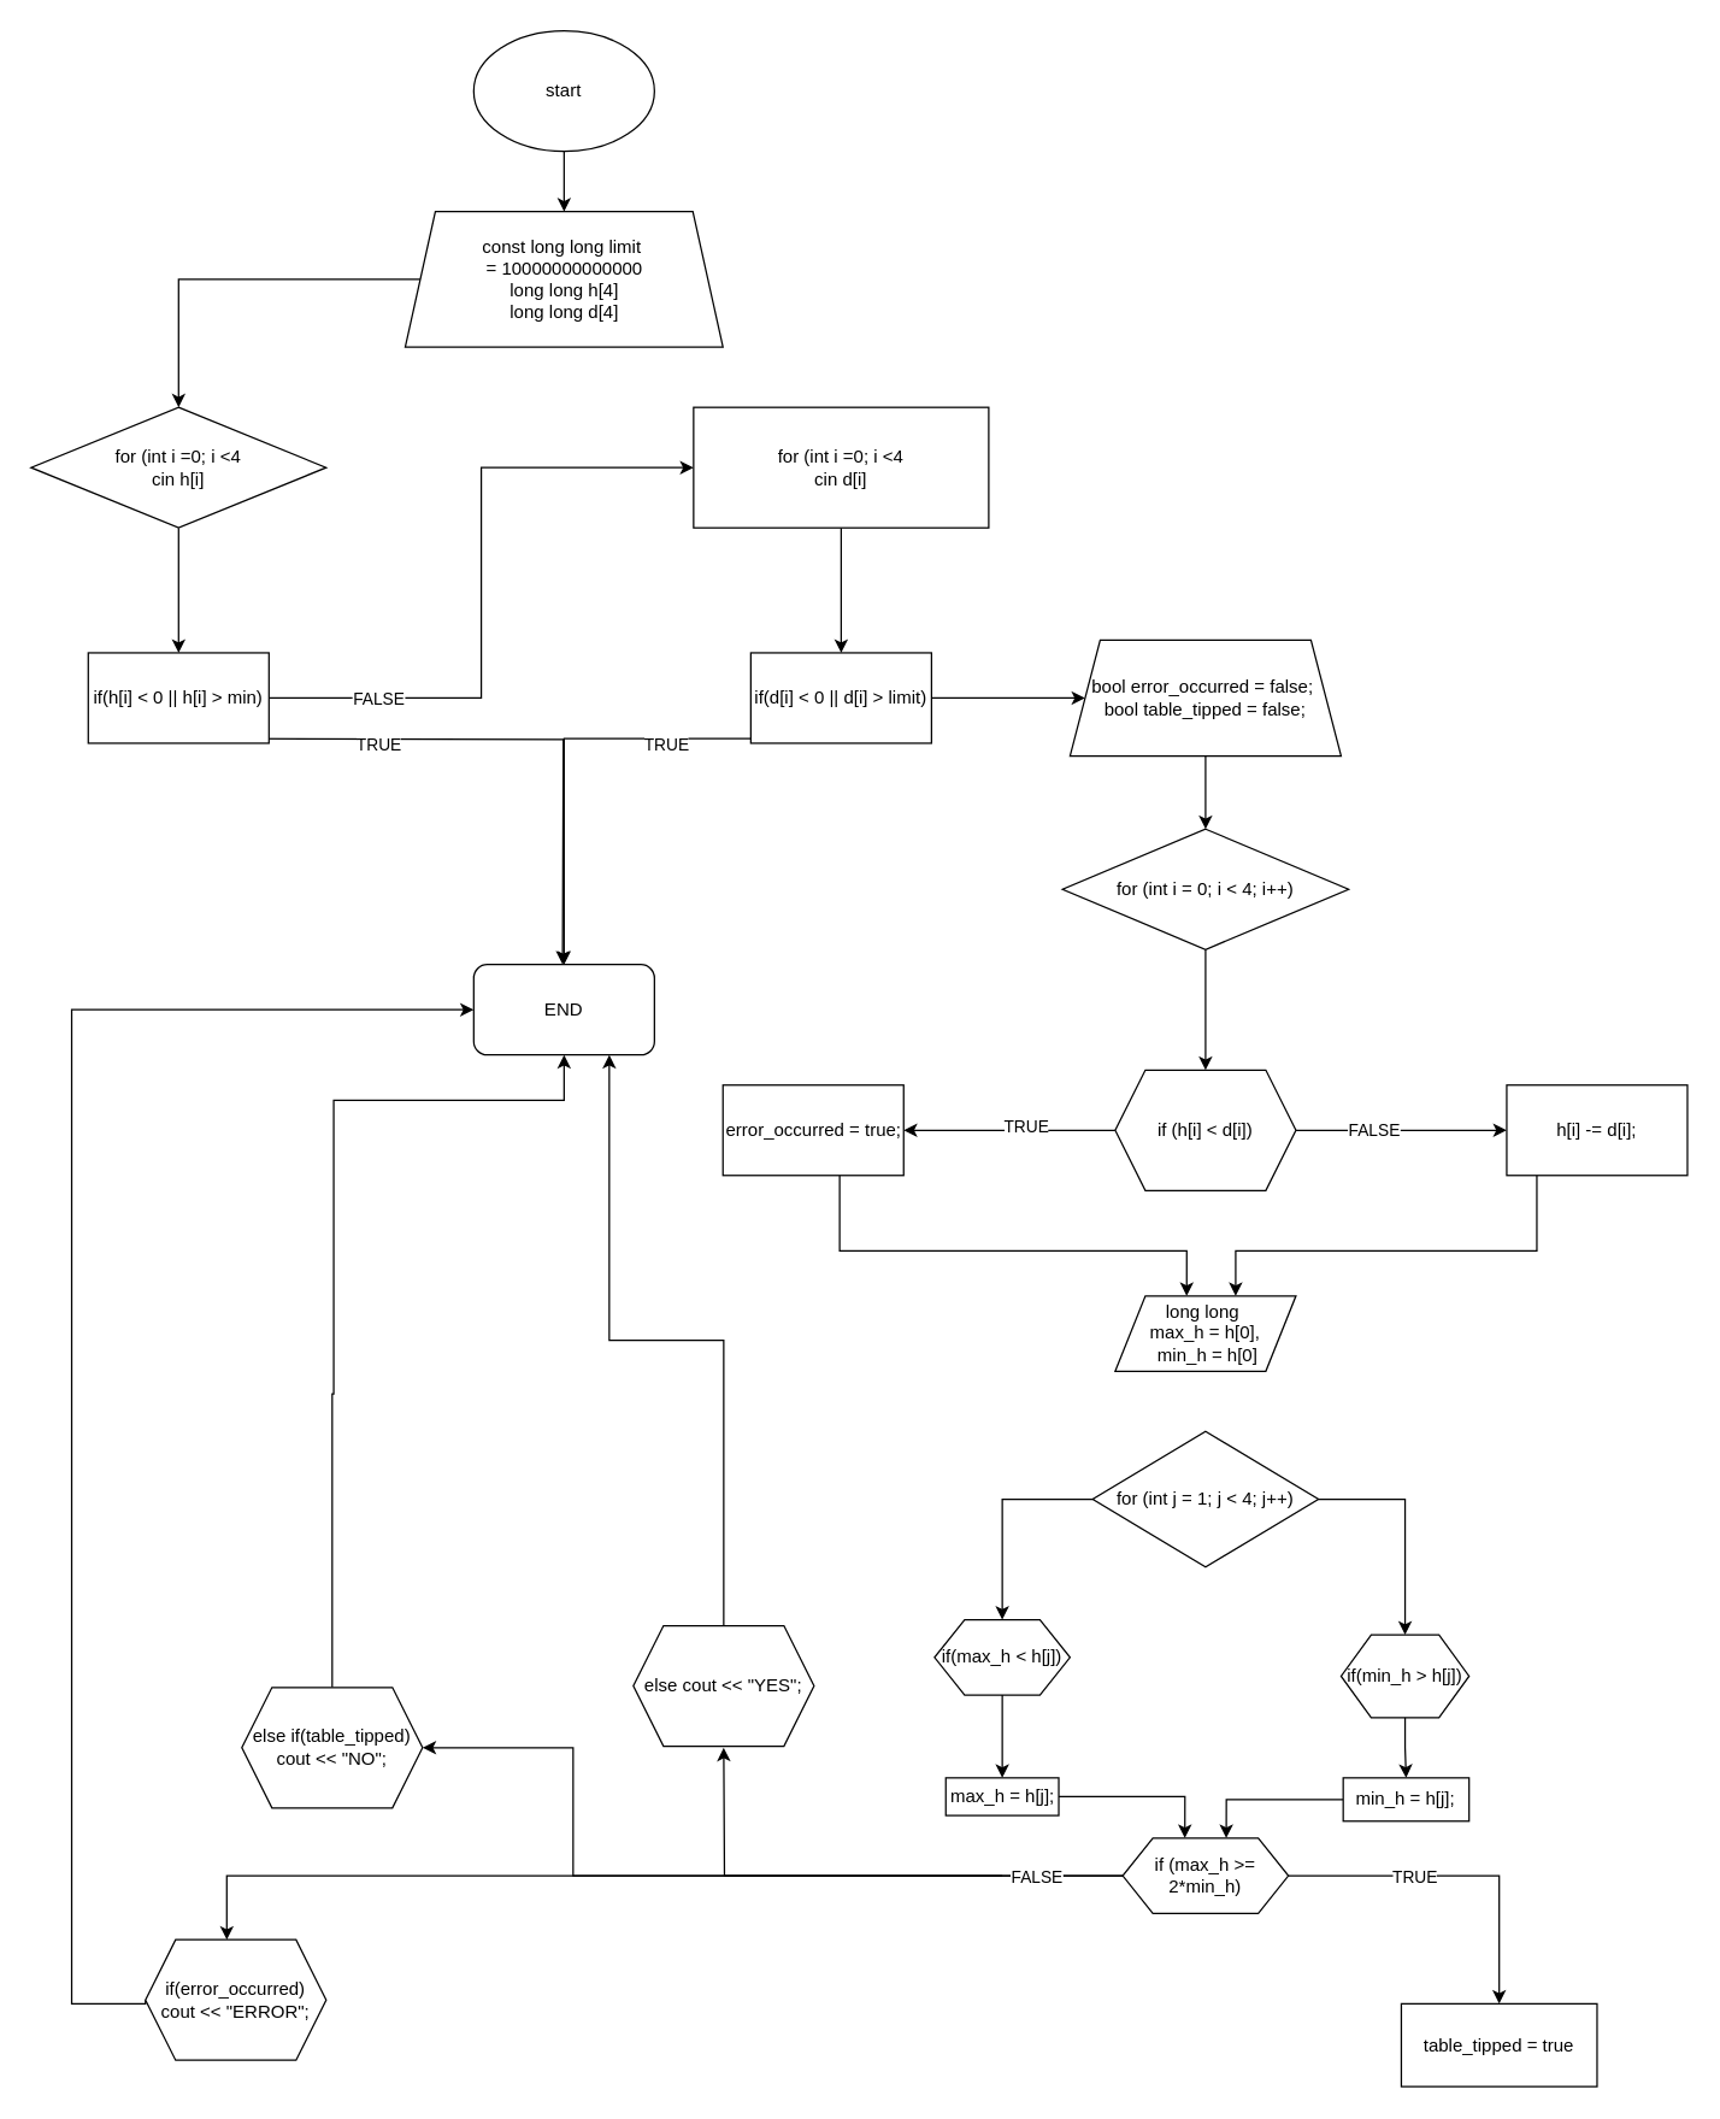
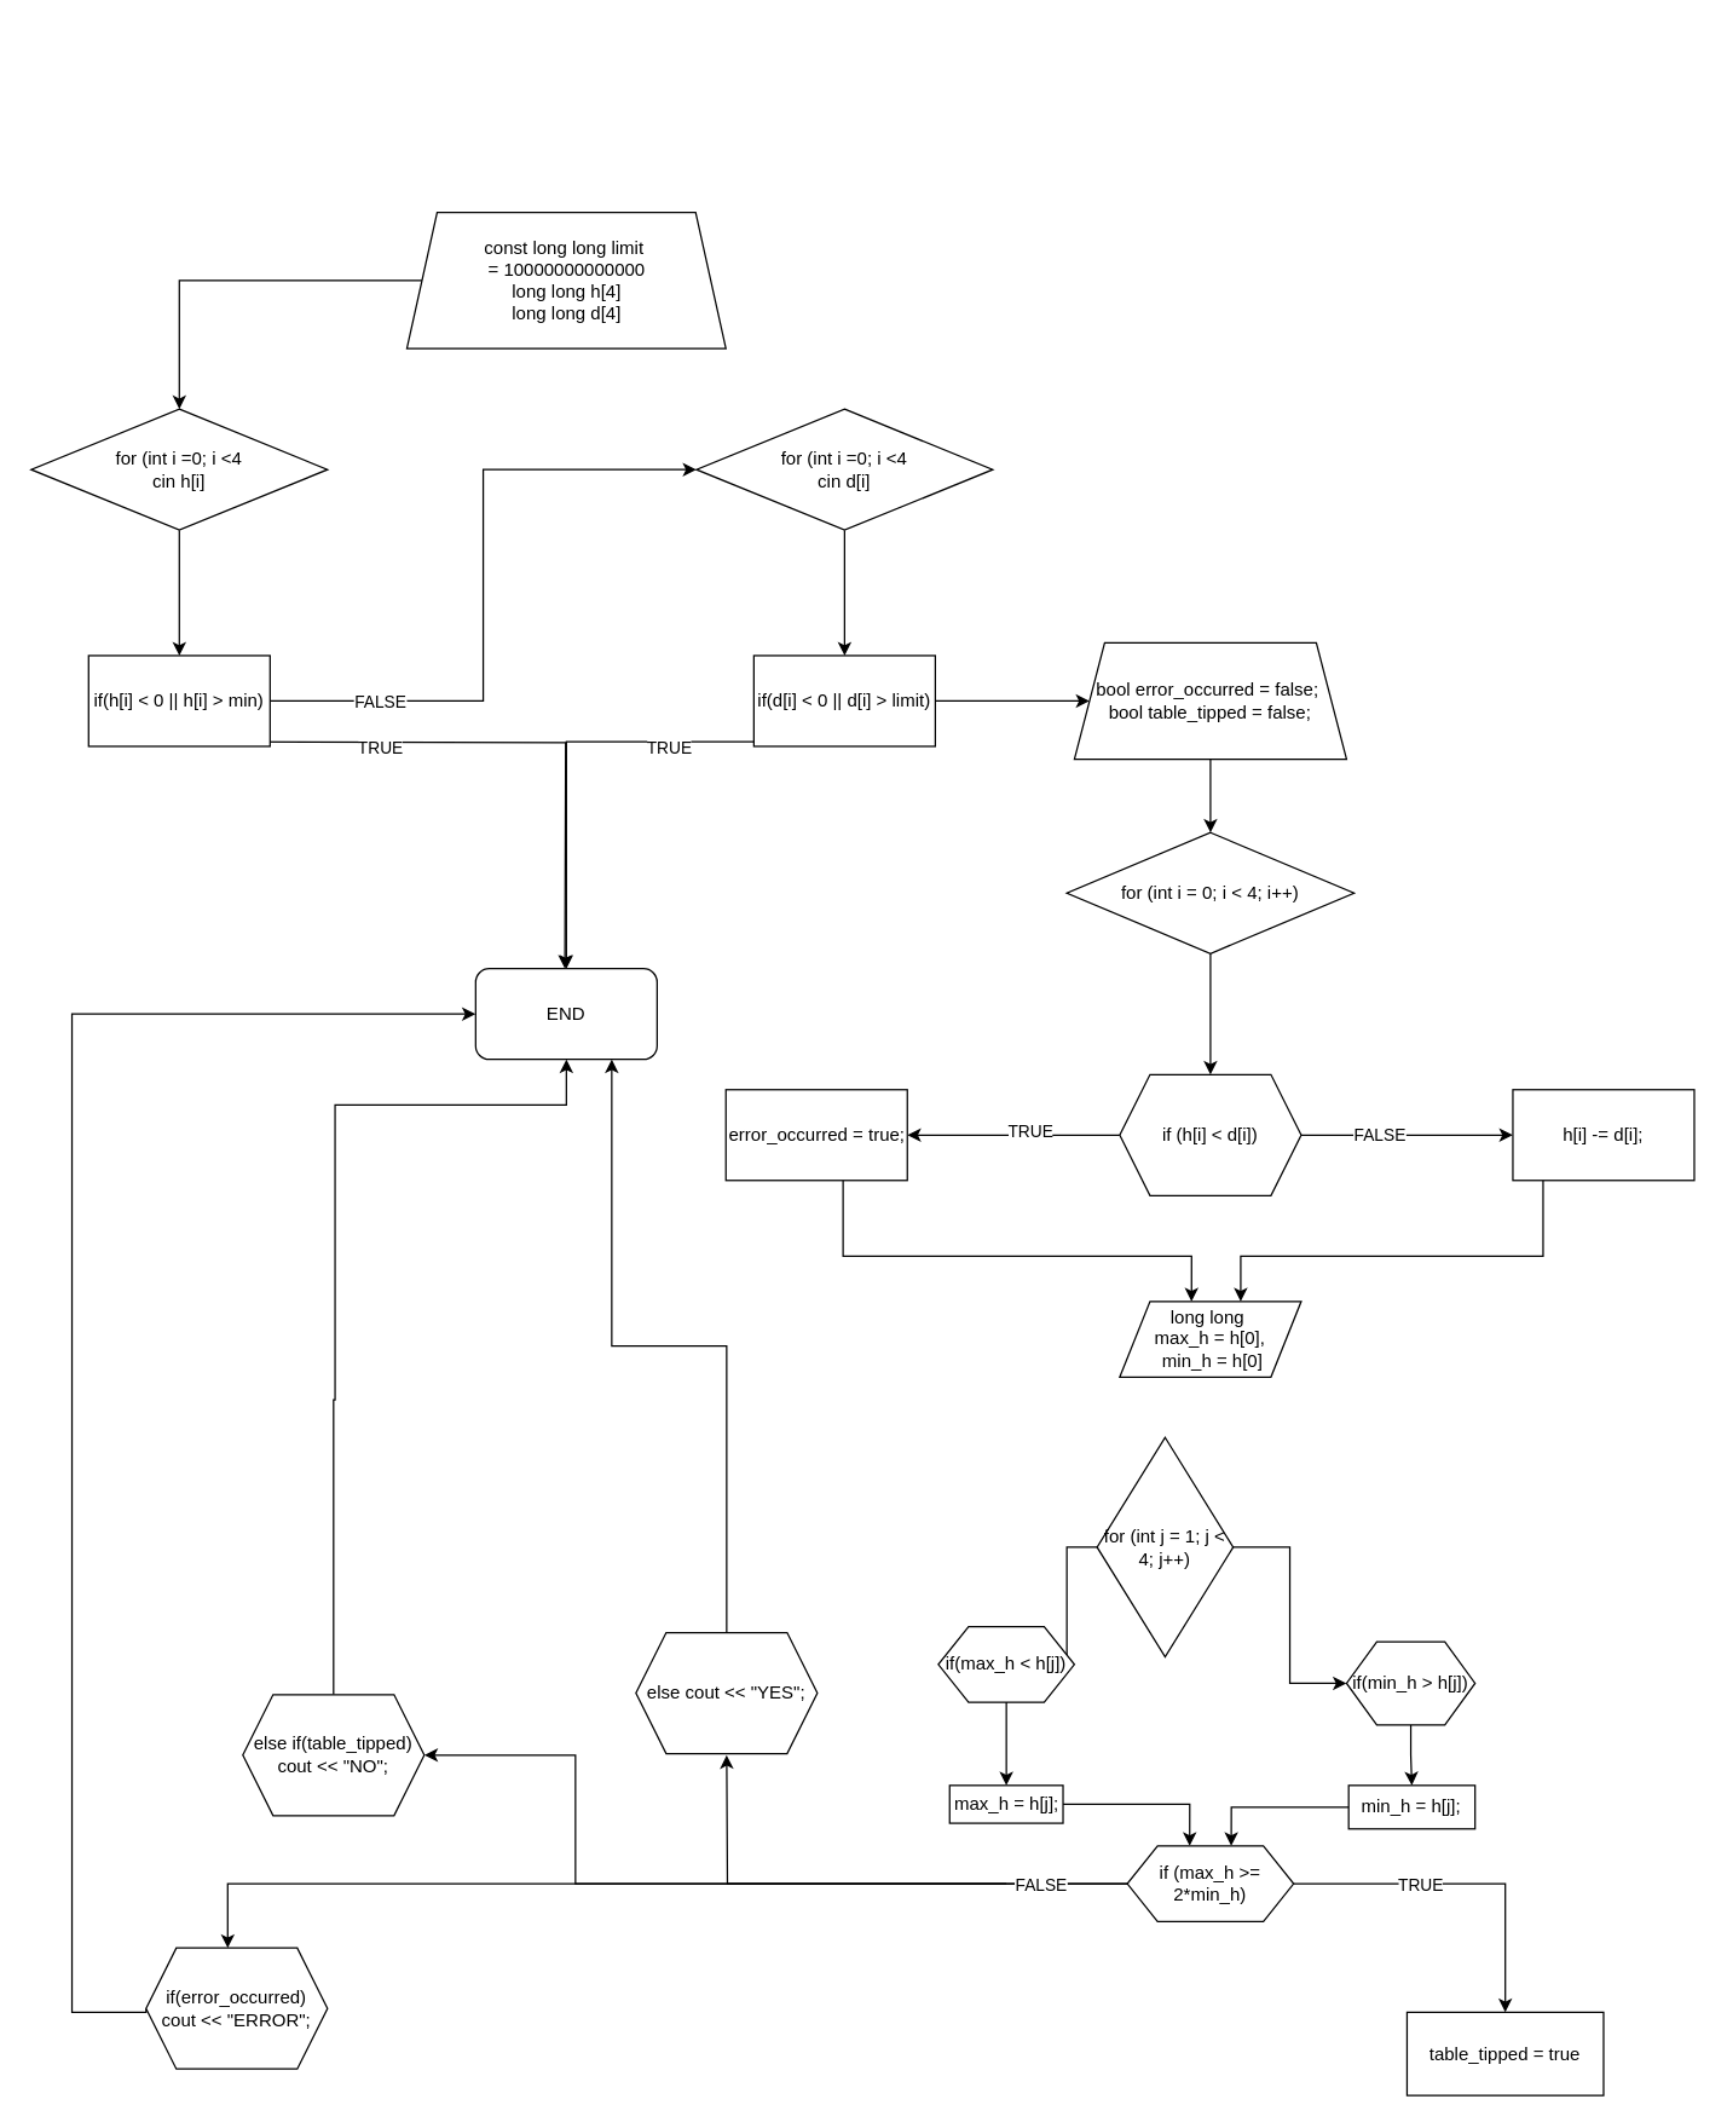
- <mxCell id="3" value="start" style="ellipse;whiteSpace=wrap;html=1;" vertex="1" parent="1"><mxGeometry x="314" y="20" width="120" height="80" as="geometry" /></mxCell>
- <mxCell id="2" value="" style="edgeStyle=orthogonalEdgeStyle;rounded=0;orthogonalLoop=1;jettySize=auto;html=1;" edge="1" parent="1" source="3" target="5"><mxGeometry relative="1" as="geometry" /></mxCell>
- <mxCell id="9" value="for (int i =0; i &amp;lt;4&lt;div&gt;cin d[i]&lt;/div&gt;" style="whiteSpace=wrap;html=1;rounded=0;" vertex="1" parent="1"><mxGeometry x="460" y="270" width="196" height="80" as="geometry" /></mxCell>
+ <mxCell id="9" value="for (int i =0; i &amp;lt;4&lt;div&gt;cin d[i]&lt;/div&gt;" style="rhombus;whiteSpace=wrap;html=1;" vertex="1" parent="1"><mxGeometry x="460" y="270" width="196" height="80" as="geometry" /></mxCell>
- <mxCell id="36" value="for (int j = 1; j &amp;lt; 4; j++)" style="rhombus;whiteSpace=wrap;html=1;" vertex="1" parent="1"><mxGeometry x="725" y="950" width="150" height="90" as="geometry" /></mxCell>
+ <mxCell id="36" value="for (int j = 1; j &amp;lt; 4; j++)" style="rhombus;whiteSpace=wrap;html=1;" vertex="1" parent="1"><mxGeometry x="725" y="950" width="90" height="145" as="geometry" /></mxCell>
